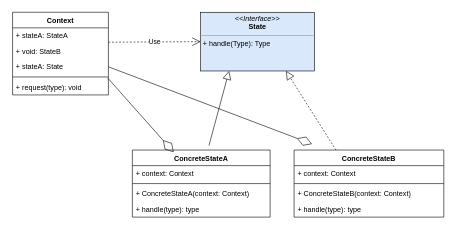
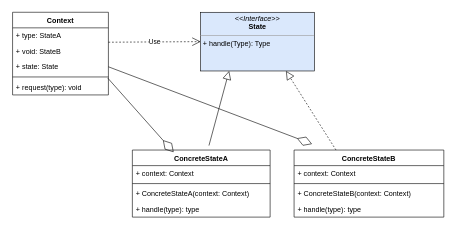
- <mxCell id="3" value="+ stateA: StateA" style="text;strokeColor=none;fillColor=none;align=left;verticalAlign=top;spacingLeft=4;spacingRight=4;overflow=hidden;rotatable=0;points=[[0,0.5],[1,0.5]];portConstraint=eastwest;" vertex="1" parent="2"><mxGeometry y="26" width="160" height="26" as="geometry" /></mxCell>
+ <mxCell id="3" value="+ type: StateA" style="text;strokeColor=none;fillColor=none;align=left;verticalAlign=top;spacingLeft=4;spacingRight=4;overflow=hidden;rotatable=0;points=[[0,0.5],[1,0.5]];portConstraint=eastwest;" vertex="1" parent="2"><mxGeometry y="26" width="160" height="26" as="geometry" /></mxCell>
- <mxCell id="5" value="+ stateA: State" style="text;strokeColor=none;fillColor=none;align=left;verticalAlign=top;spacingLeft=4;spacingRight=4;overflow=hidden;rotatable=0;points=[[0,0.5],[1,0.5]];portConstraint=eastwest;" vertex="1" parent="2"><mxGeometry y="78" width="160" height="26" as="geometry" /></mxCell>
+ <mxCell id="5" value="+ state: State" style="text;strokeColor=none;fillColor=none;align=left;verticalAlign=top;spacingLeft=4;spacingRight=4;overflow=hidden;rotatable=0;points=[[0,0.5],[1,0.5]];portConstraint=eastwest;" vertex="1" parent="2"><mxGeometry y="78" width="160" height="26" as="geometry" /></mxCell>
